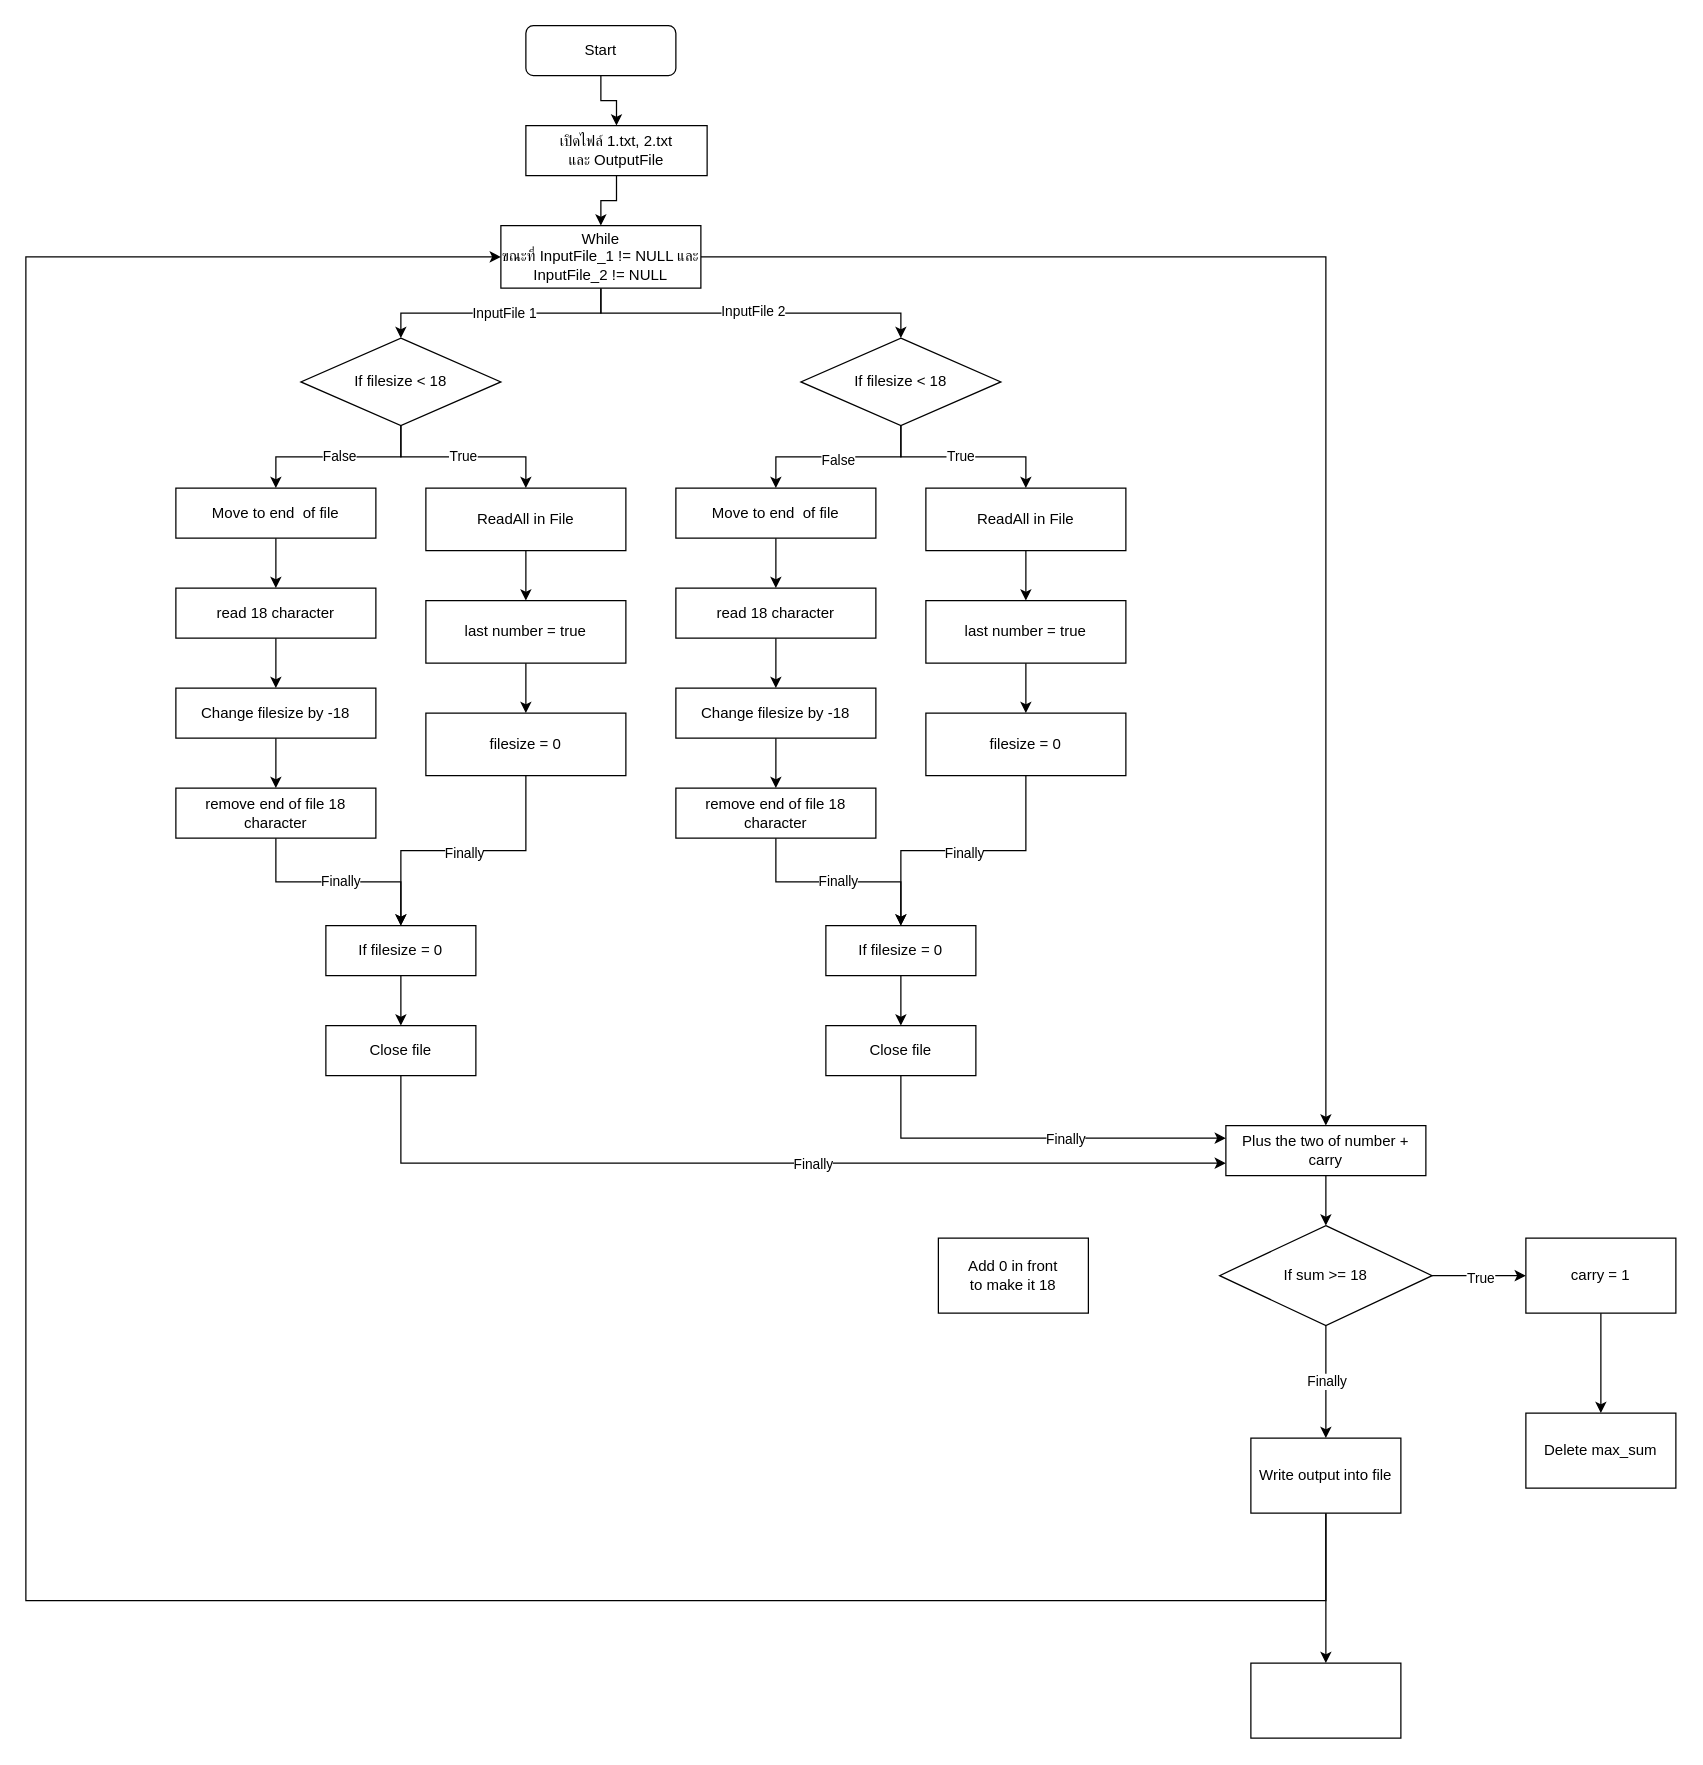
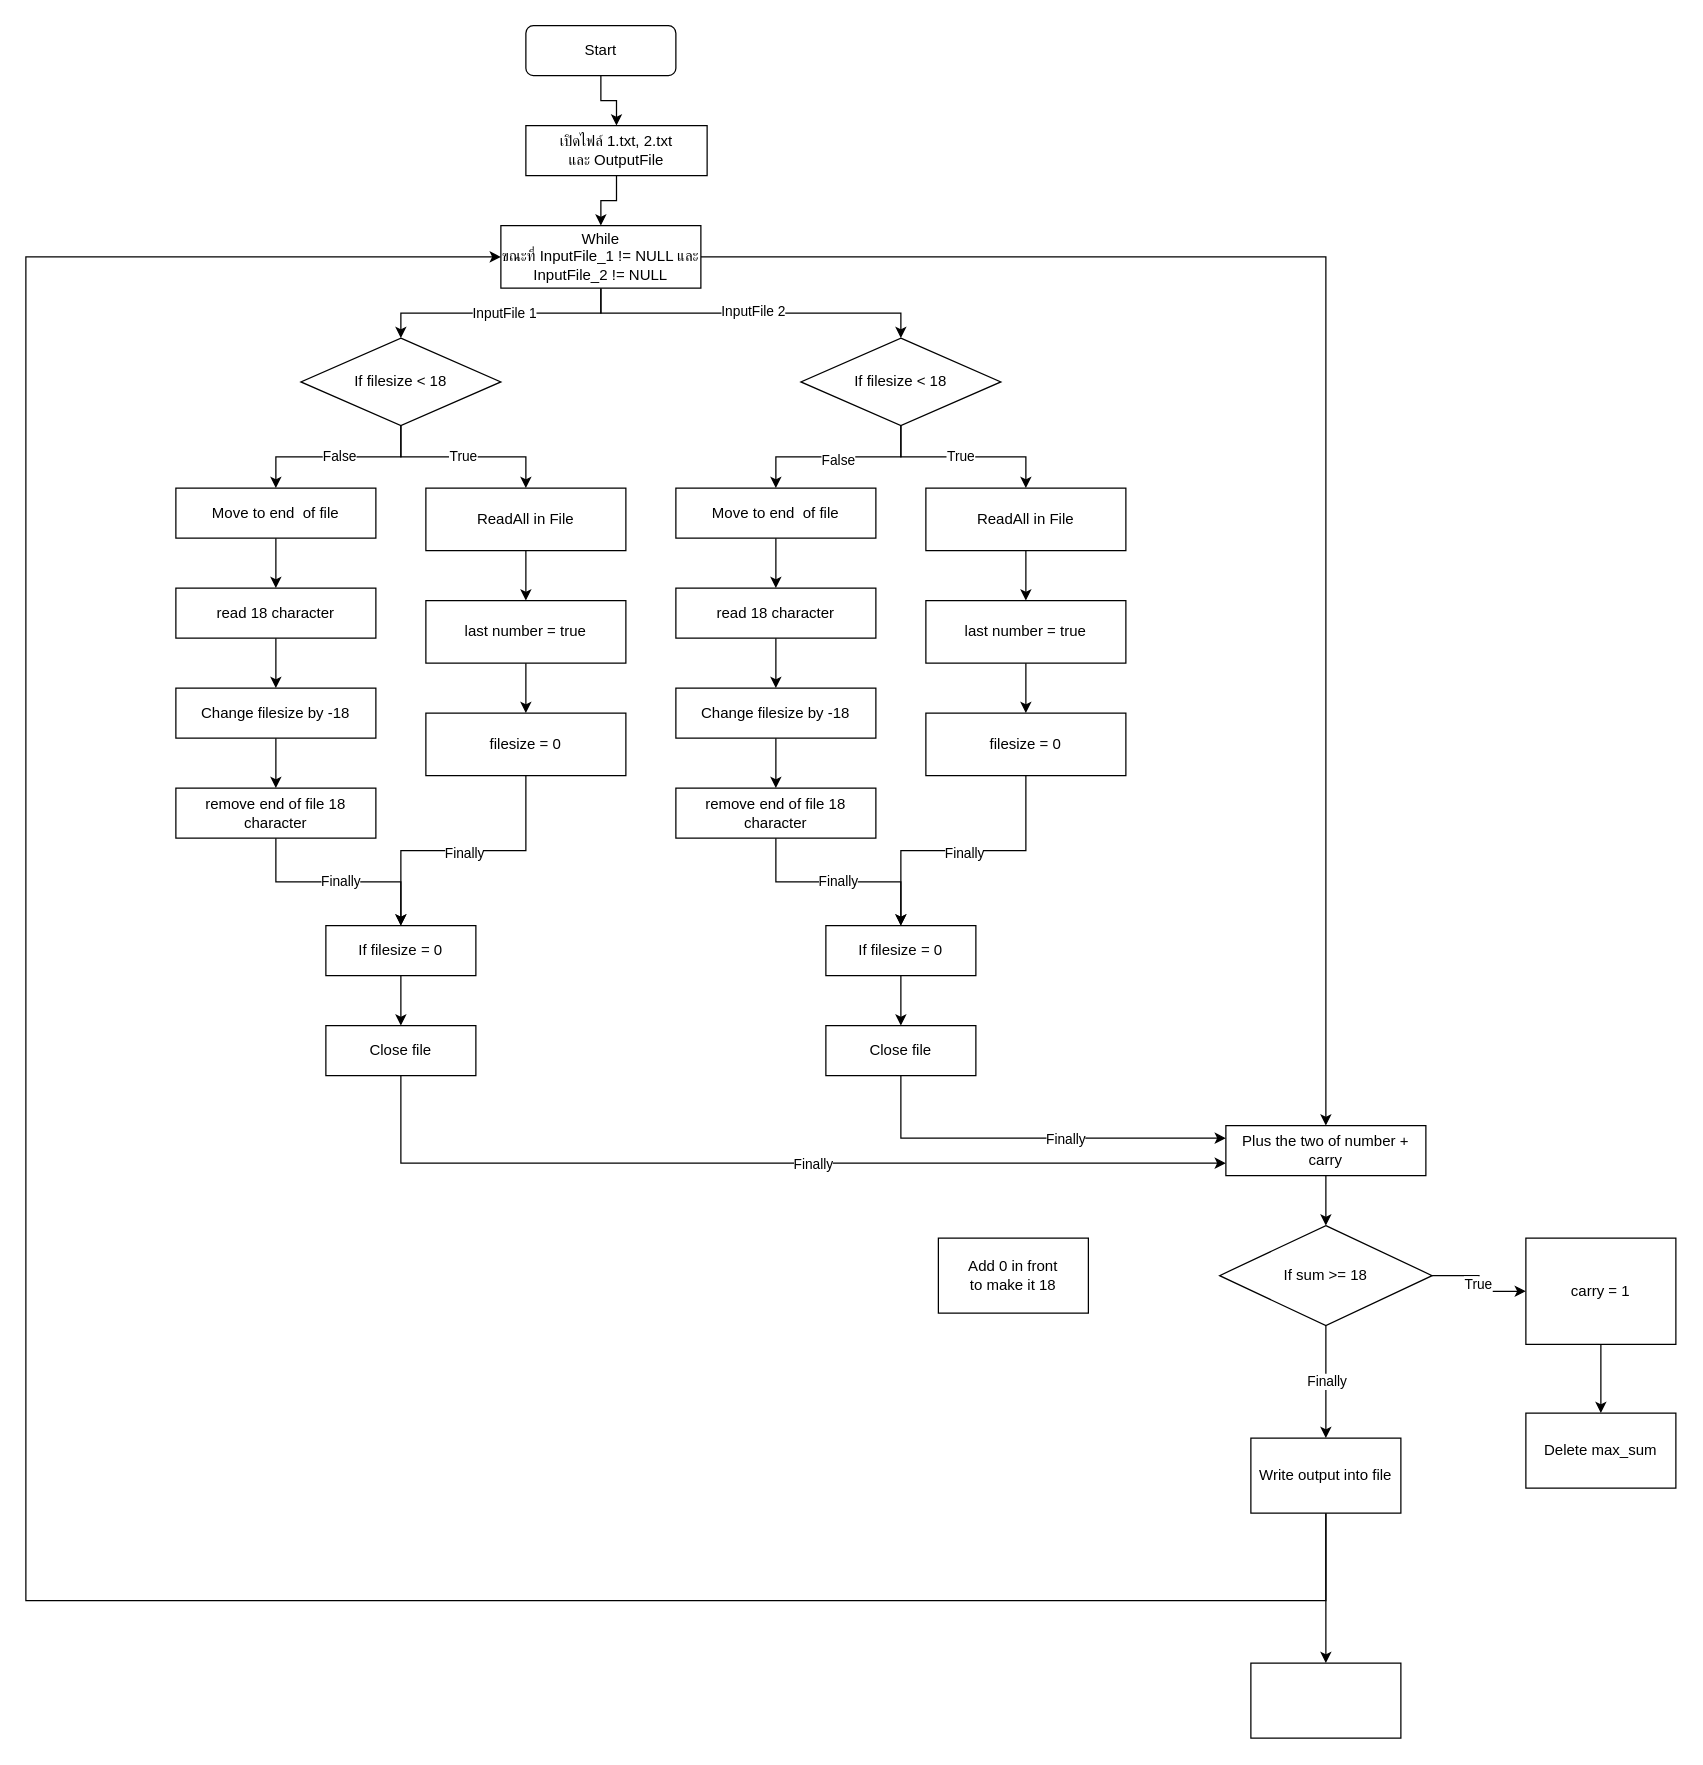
- <mxCell id="62" value="carry = 1" style="rounded=0;whiteSpace=wrap;html=1;" parent="1" vertex="1"><mxGeometry x="1220" y="990" width="120" height="60" as="geometry" /></mxCell>
+ <mxCell id="62" value="carry = 1" style="rounded=0;whiteSpace=wrap;html=1;" parent="1" vertex="1"><mxGeometry x="1220" y="990" width="120" height="85" as="geometry" /></mxCell>
